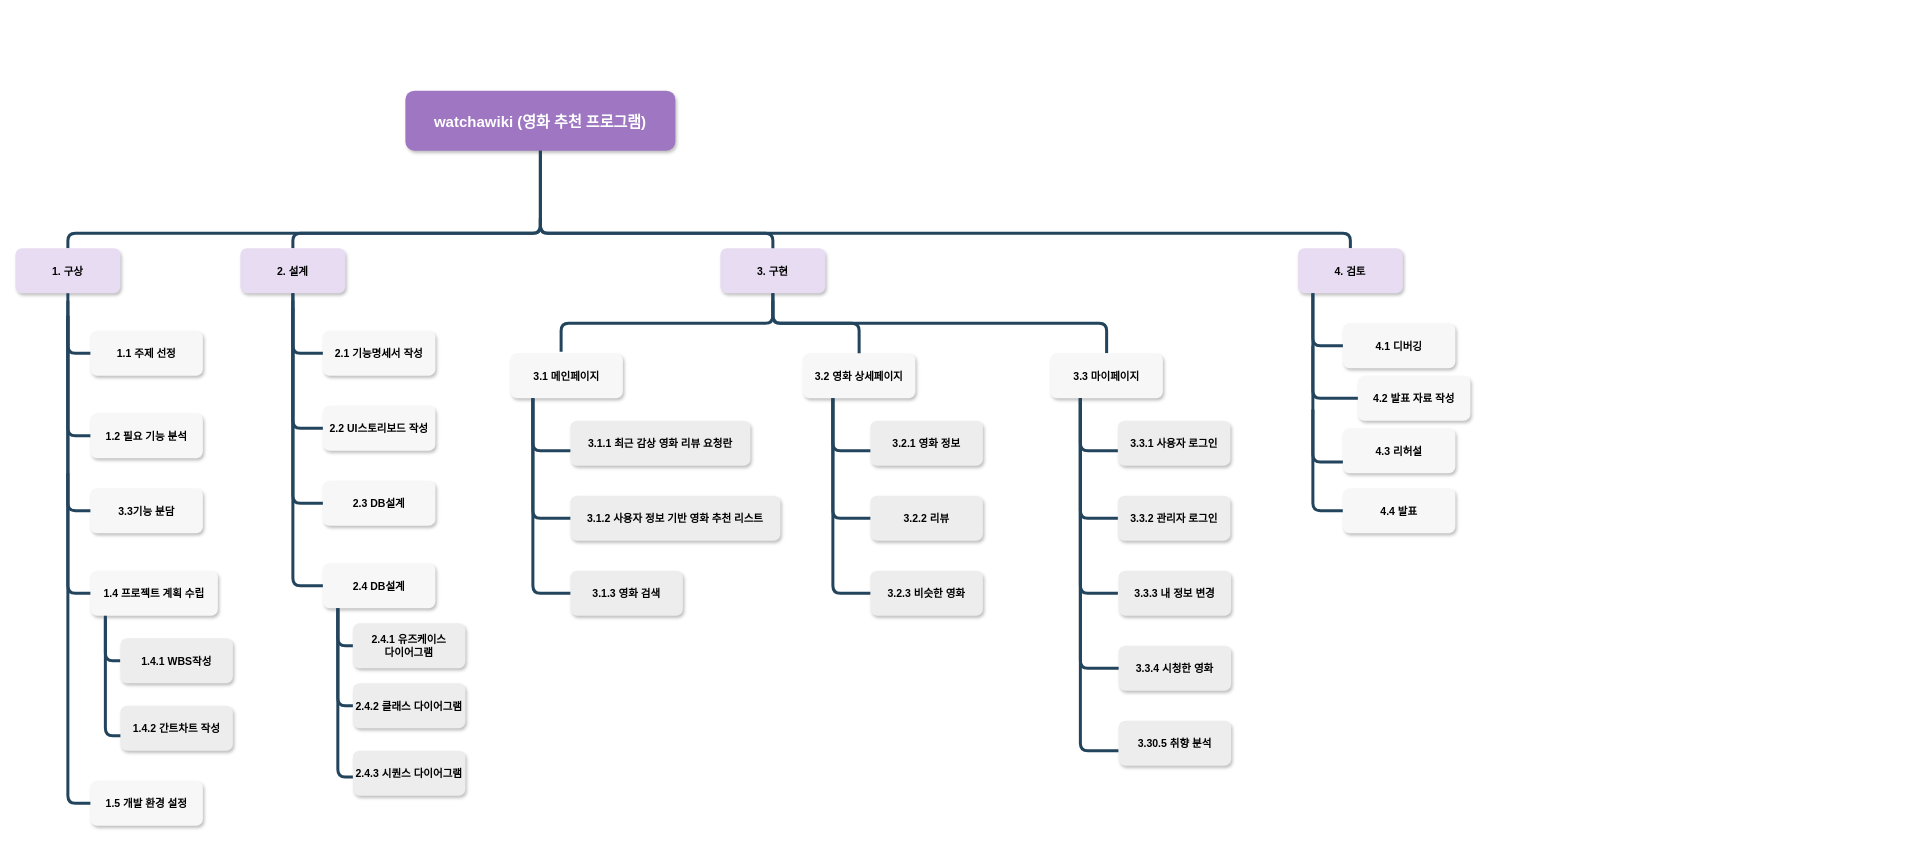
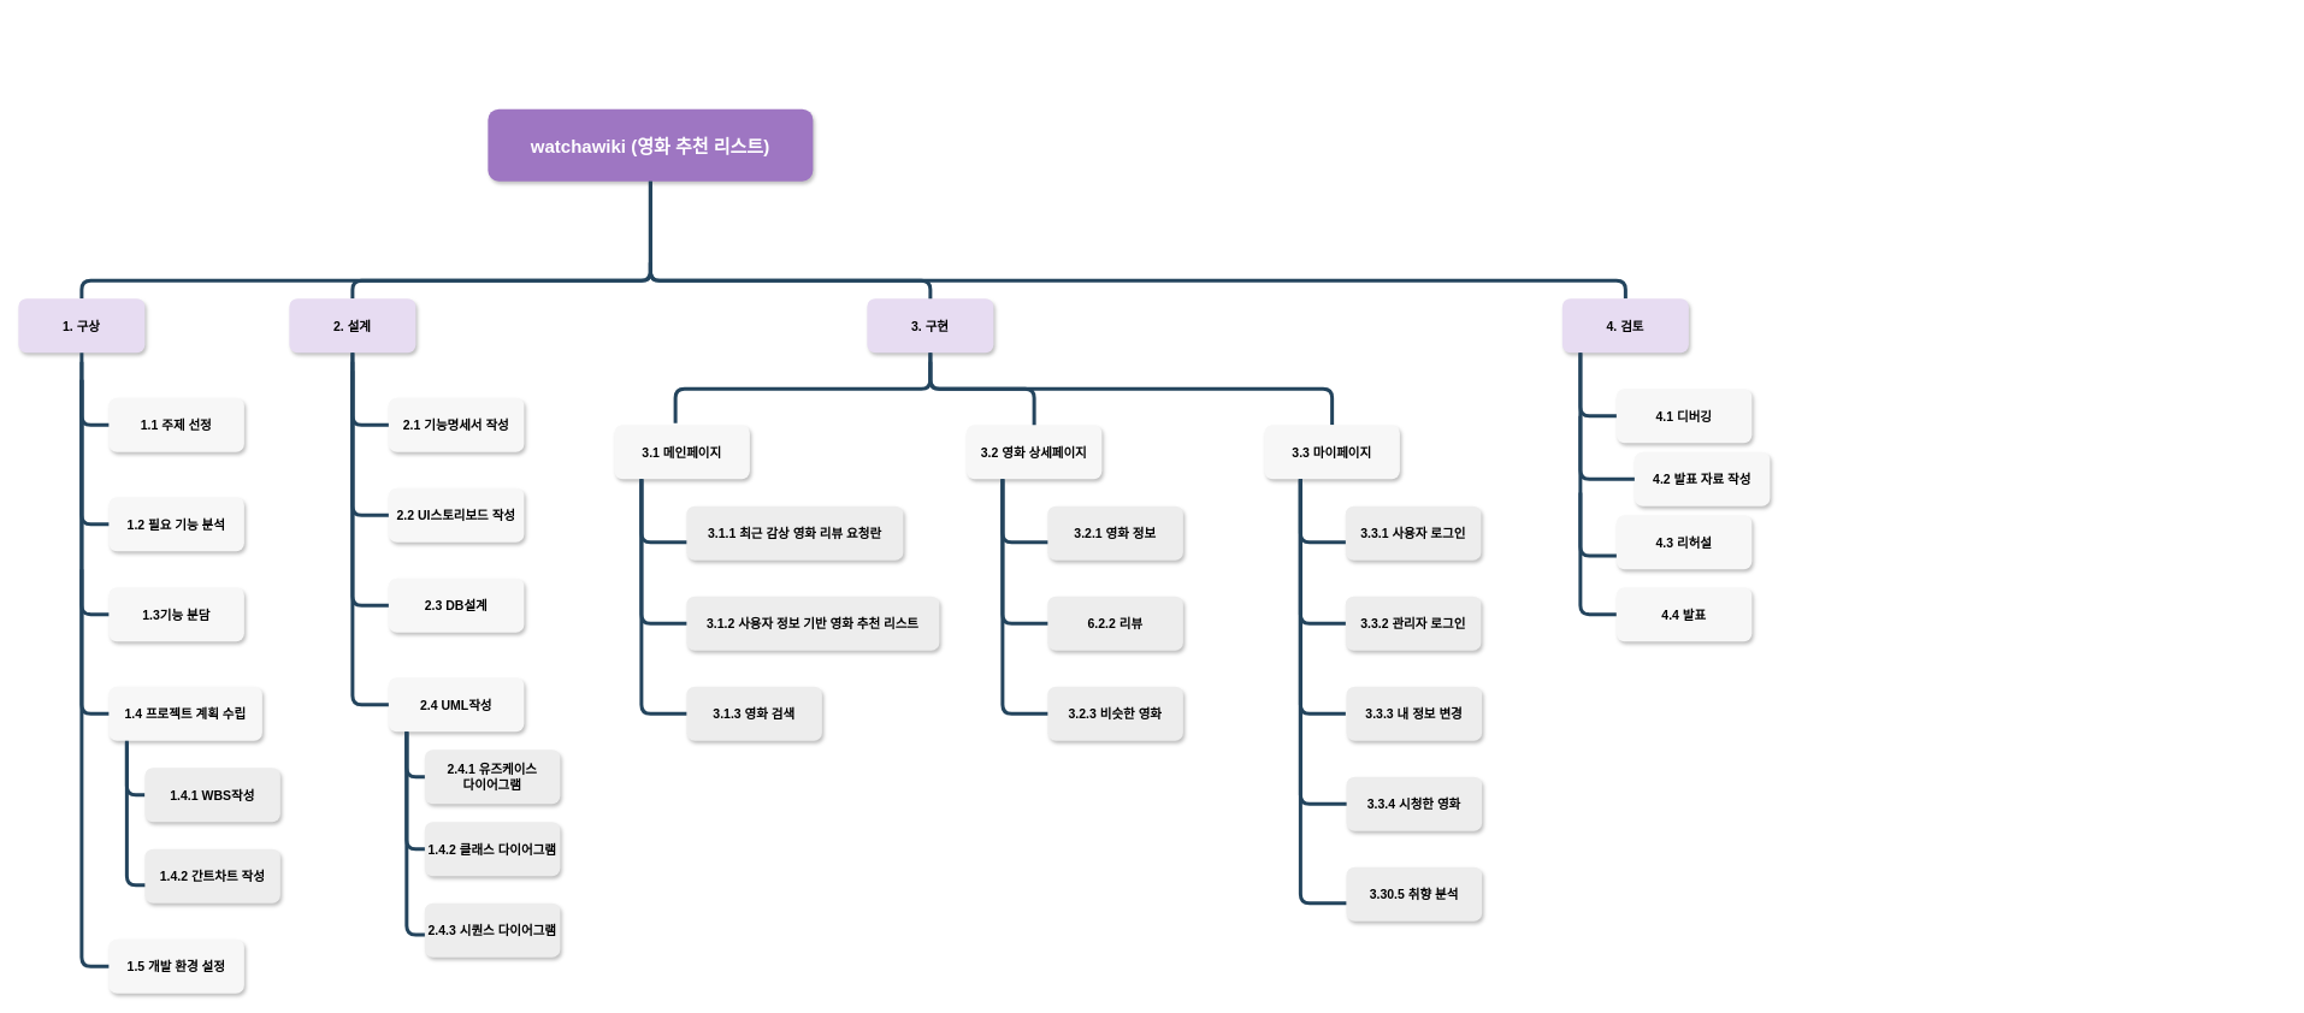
- <mxCell id="2" value="watchawiki (영화 추천 프로그램)" style="rounded=1;strokeColor=none;shadow=1;gradientColor=none;fontStyle=1;fontColor=#FFFFFF;fontSize=20;fillColor=#9E76C2;" parent="1" vertex="1"><mxGeometry x="540" y="120" width="360" height="80" as="geometry" /></mxCell>
+ <mxCell id="2" value="watchawiki (영화 추천 리스트)" style="rounded=1;strokeColor=none;shadow=1;gradientColor=none;fontStyle=1;fontColor=#FFFFFF;fontSize=20;fillColor=#9E76C2;" parent="1" vertex="1"><mxGeometry x="540" y="120" width="360" height="80" as="geometry" /></mxCell>
- <mxCell id="8" value="3.3기능 분담" style="rounded=1;strokeColor=none;shadow=1;gradientColor=none;fontStyle=1;fontSize=14;fillColor=#F7F7F7;" parent="1" vertex="1"><mxGeometry x="120" y="650" width="150" height="60" as="geometry" /></mxCell>
+ <mxCell id="8" value="1.3기능 분담" style="rounded=1;strokeColor=none;shadow=1;gradientColor=none;fontStyle=1;fontSize=14;fillColor=#F7F7F7;" parent="1" vertex="1"><mxGeometry x="120" y="650" width="150" height="60" as="geometry" /></mxCell>
- <mxCell id="60" value="3.2.2 리뷰" style="rounded=1;strokeColor=none;shadow=1;gradientColor=none;fontStyle=1;fontSize=14;fillColor=#EDEDED;" parent="1" vertex="1"><mxGeometry x="1160" y="660" width="150" height="60" as="geometry" /></mxCell>
+ <mxCell id="60" value="6.2.2 리뷰" style="rounded=1;strokeColor=none;shadow=1;gradientColor=none;fontStyle=1;fontSize=14;fillColor=#EDEDED;" parent="1" vertex="1"><mxGeometry x="1160" y="660" width="150" height="60" as="geometry" /></mxCell>
- <mxCell id="23" value="2.4 DB설계" style="rounded=1;strokeColor=none;shadow=1;gradientColor=none;fontStyle=1;fontSize=14;fillColor=#F7F7F7;" parent="1" vertex="1"><mxGeometry x="430" y="750" width="150" height="60" as="geometry" /></mxCell>
+ <mxCell id="23" value="2.4 UML작성" style="rounded=1;strokeColor=none;shadow=1;gradientColor=none;fontStyle=1;fontSize=14;fillColor=#F7F7F7;" parent="1" vertex="1"><mxGeometry x="430" y="750" width="150" height="60" as="geometry" /></mxCell>
- <mxCell id="25" value="2.4.2 클래스 다이어그램" style="rounded=1;strokeColor=none;shadow=1;gradientColor=none;fontStyle=1;fontSize=14;fillColor=#EDEDED;" parent="1" vertex="1"><mxGeometry x="470" y="910" width="150" height="60" as="geometry" /></mxCell>
+ <mxCell id="25" value="1.4.2 클래스 다이어그램" style="rounded=1;strokeColor=none;shadow=1;gradientColor=none;fontStyle=1;fontSize=14;fillColor=#EDEDED;" parent="1" vertex="1"><mxGeometry x="470" y="910" width="150" height="60" as="geometry" /></mxCell>
